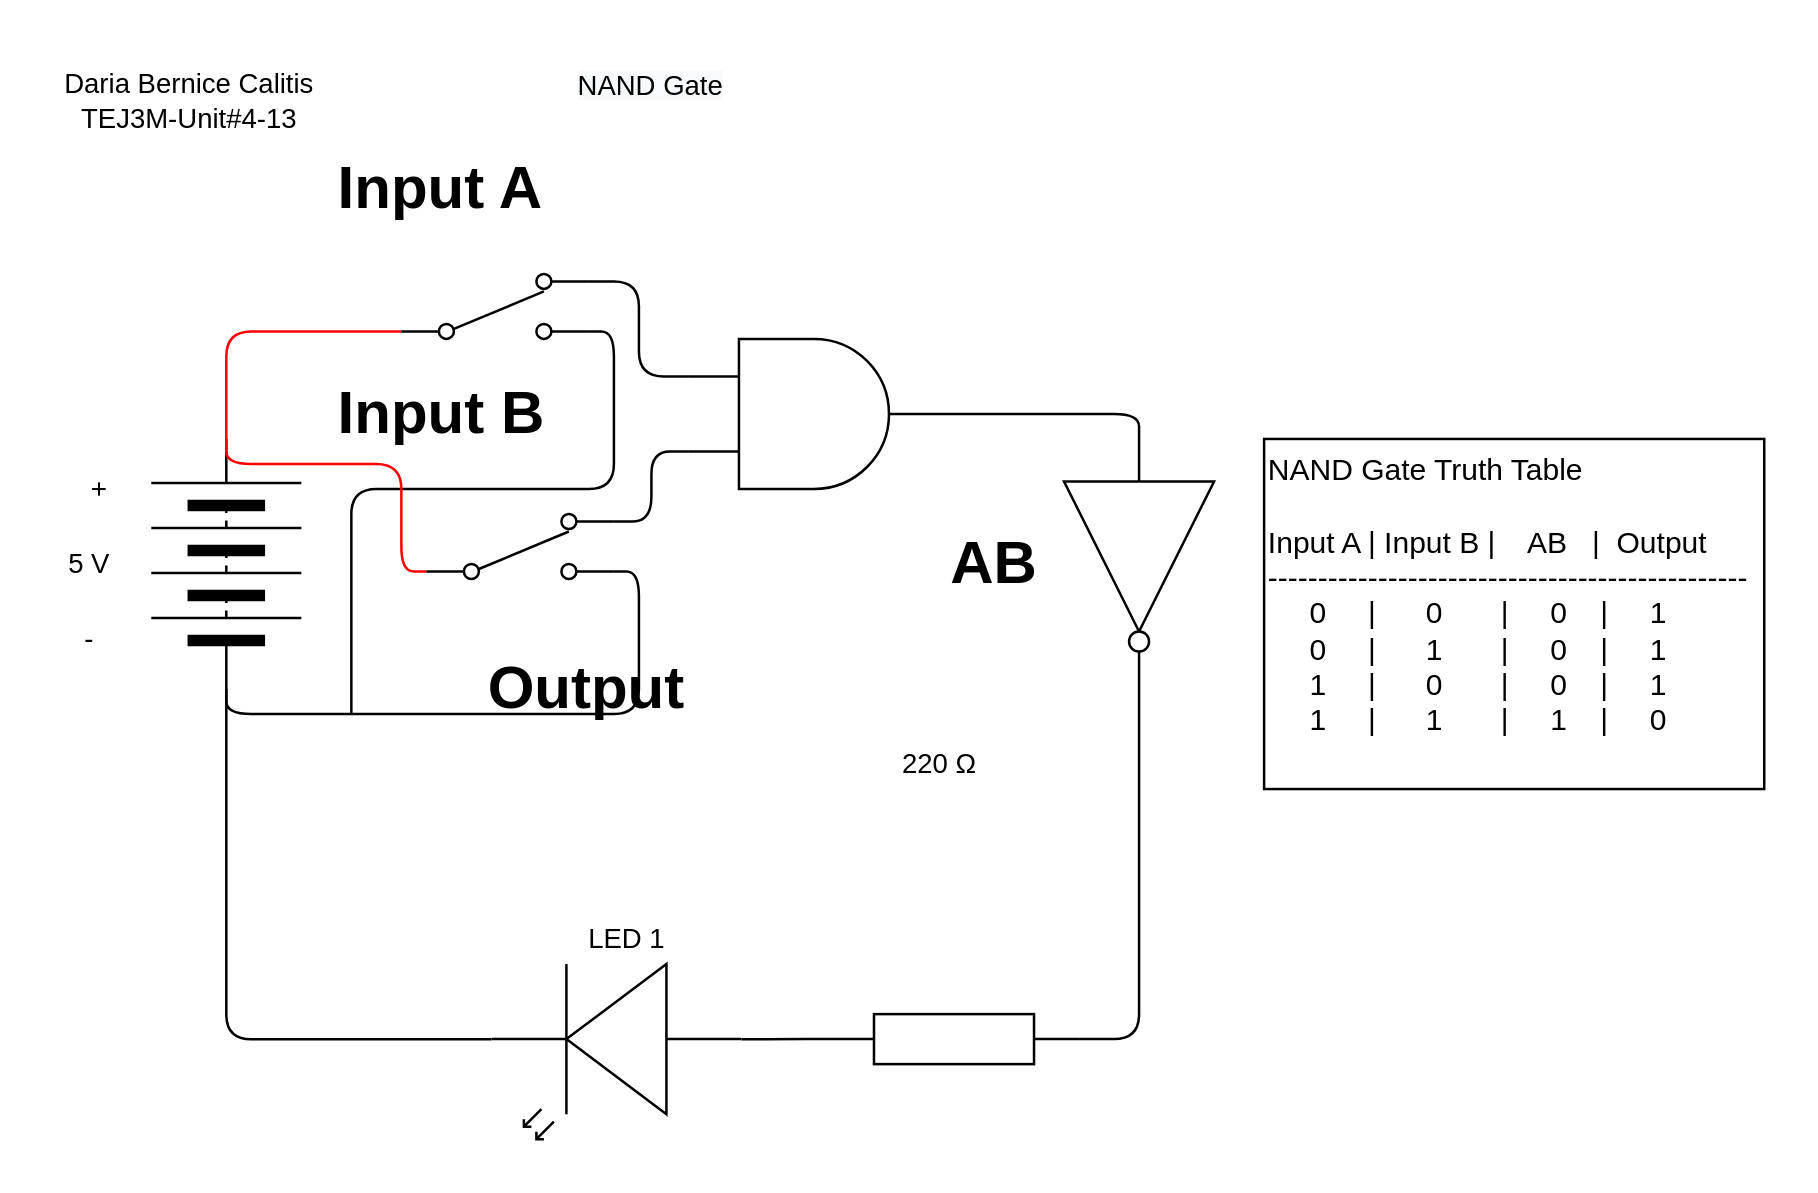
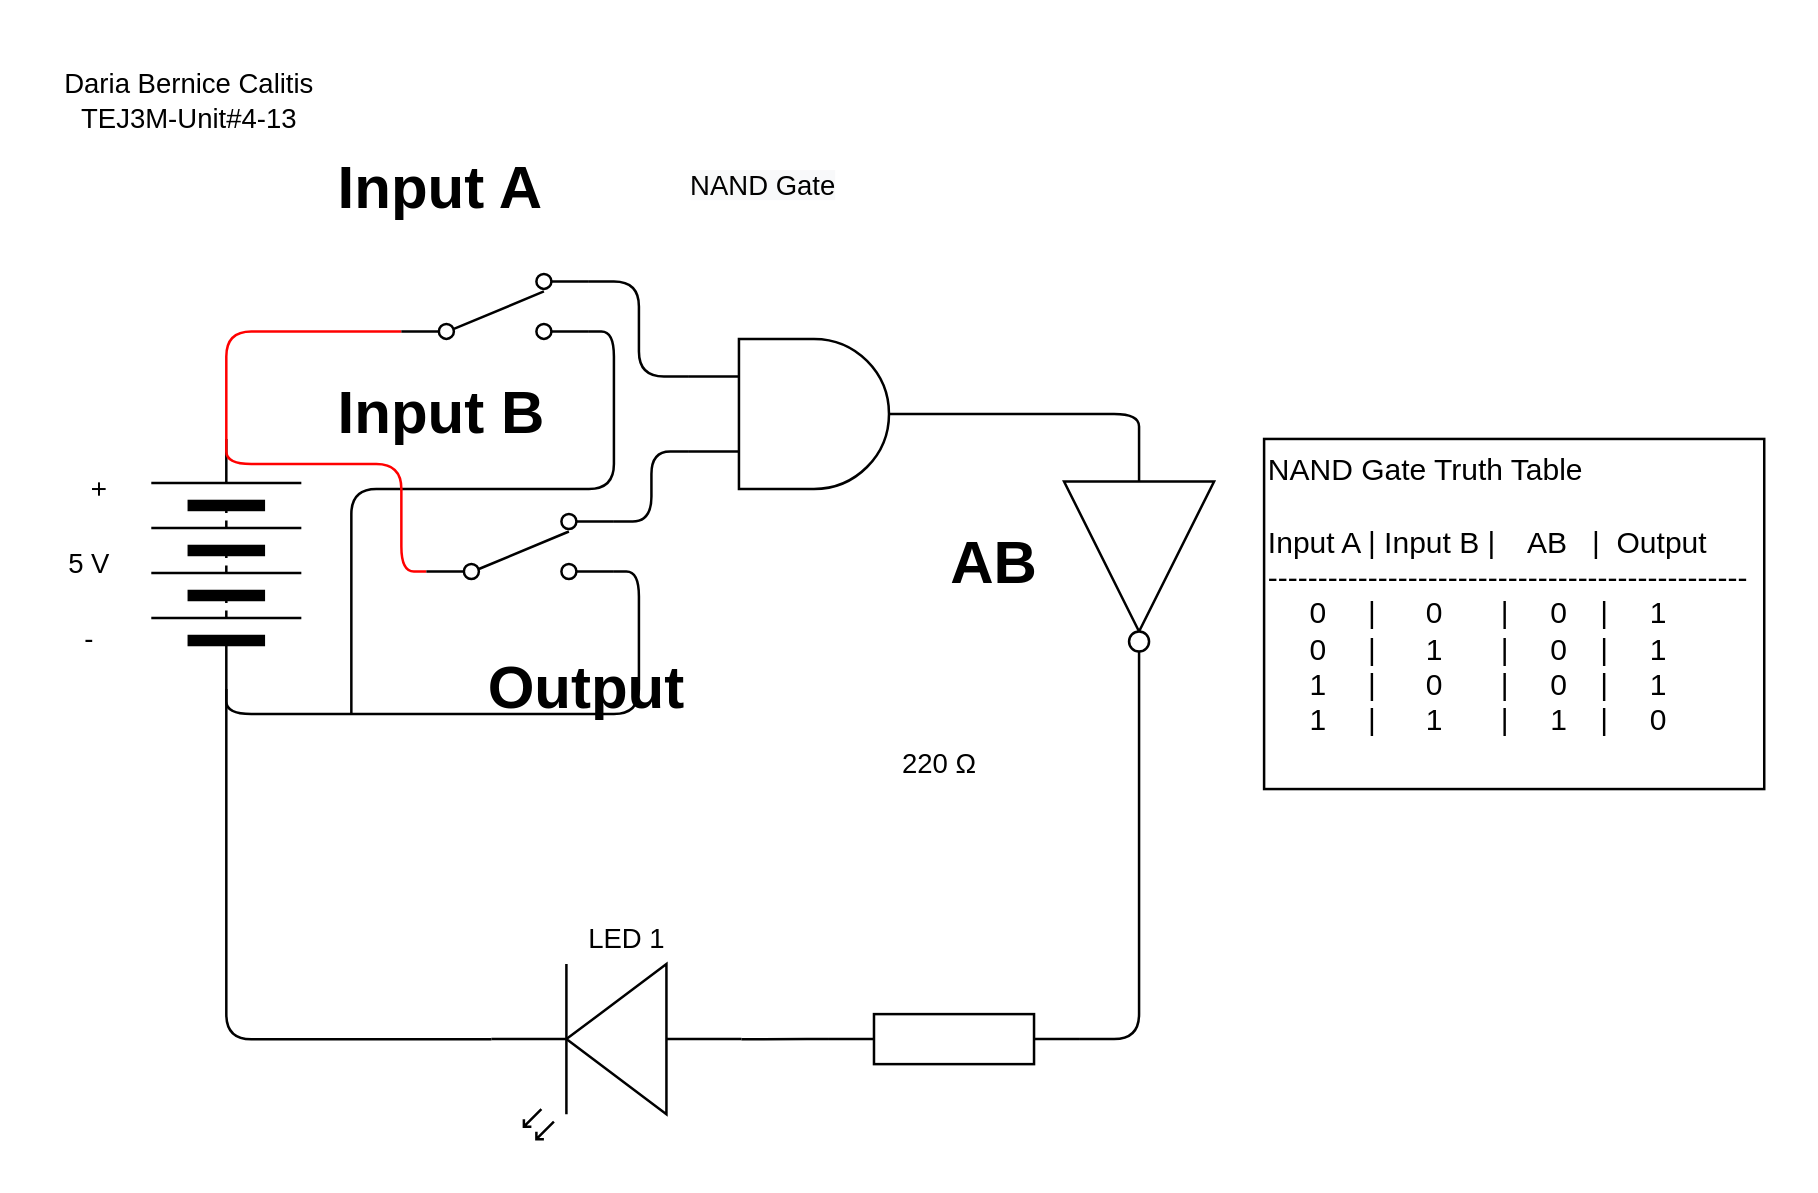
- <mxCell id="18" value="&lt;span style=&quot;color: rgb(0 , 0 , 0) ; font-family: &amp;#34;helvetica&amp;#34; ; font-size: 11px ; font-style: normal ; font-weight: 400 ; letter-spacing: normal ; text-indent: 0px ; text-transform: none ; word-spacing: 0px ; background-color: rgb(248 , 249 , 250) ; display: inline ; float: none&quot;&gt;NAND Gate&lt;/span&gt;" style="text;whiteSpace=wrap;html=1;align=center;" parent="1" vertex="1"><mxGeometry x="220" y="20" width="80" height="30" as="geometry" /></mxCell>
+ <mxCell id="18" value="&lt;span style=&quot;color: rgb(0 , 0 , 0) ; font-family: &amp;#34;helvetica&amp;#34; ; font-size: 11px ; font-style: normal ; font-weight: 400 ; letter-spacing: normal ; text-indent: 0px ; text-transform: none ; word-spacing: 0px ; background-color: rgb(248 , 249 , 250) ; display: inline ; float: none&quot;&gt;NAND Gate&lt;/span&gt;" style="text;whiteSpace=wrap;html=1;align=center;" parent="1" vertex="1"><mxGeometry x="265" y="60" width="80" height="30" as="geometry" /></mxCell>
